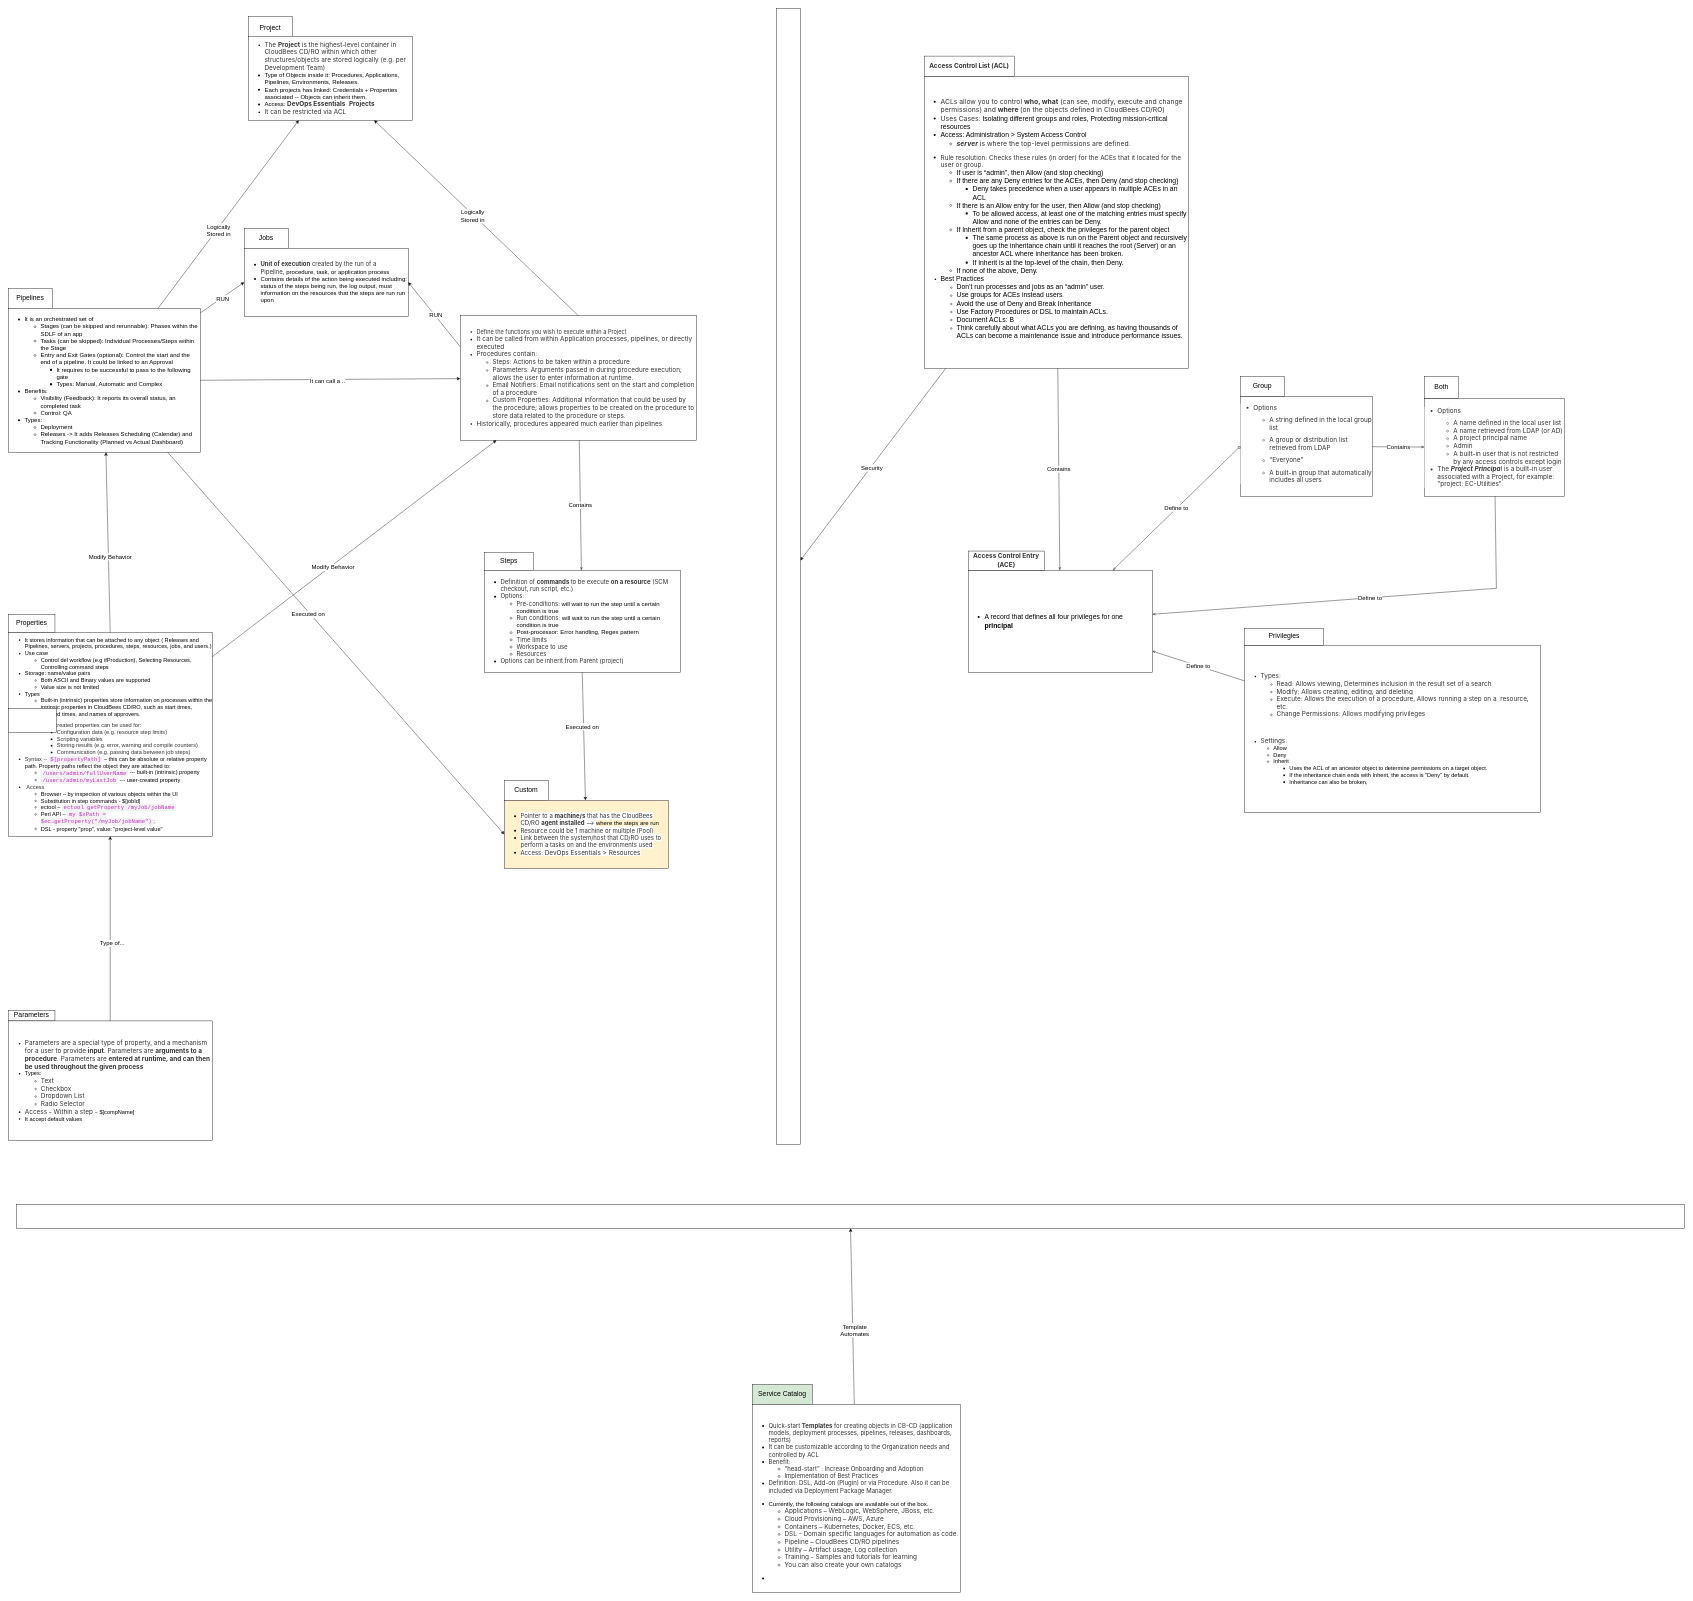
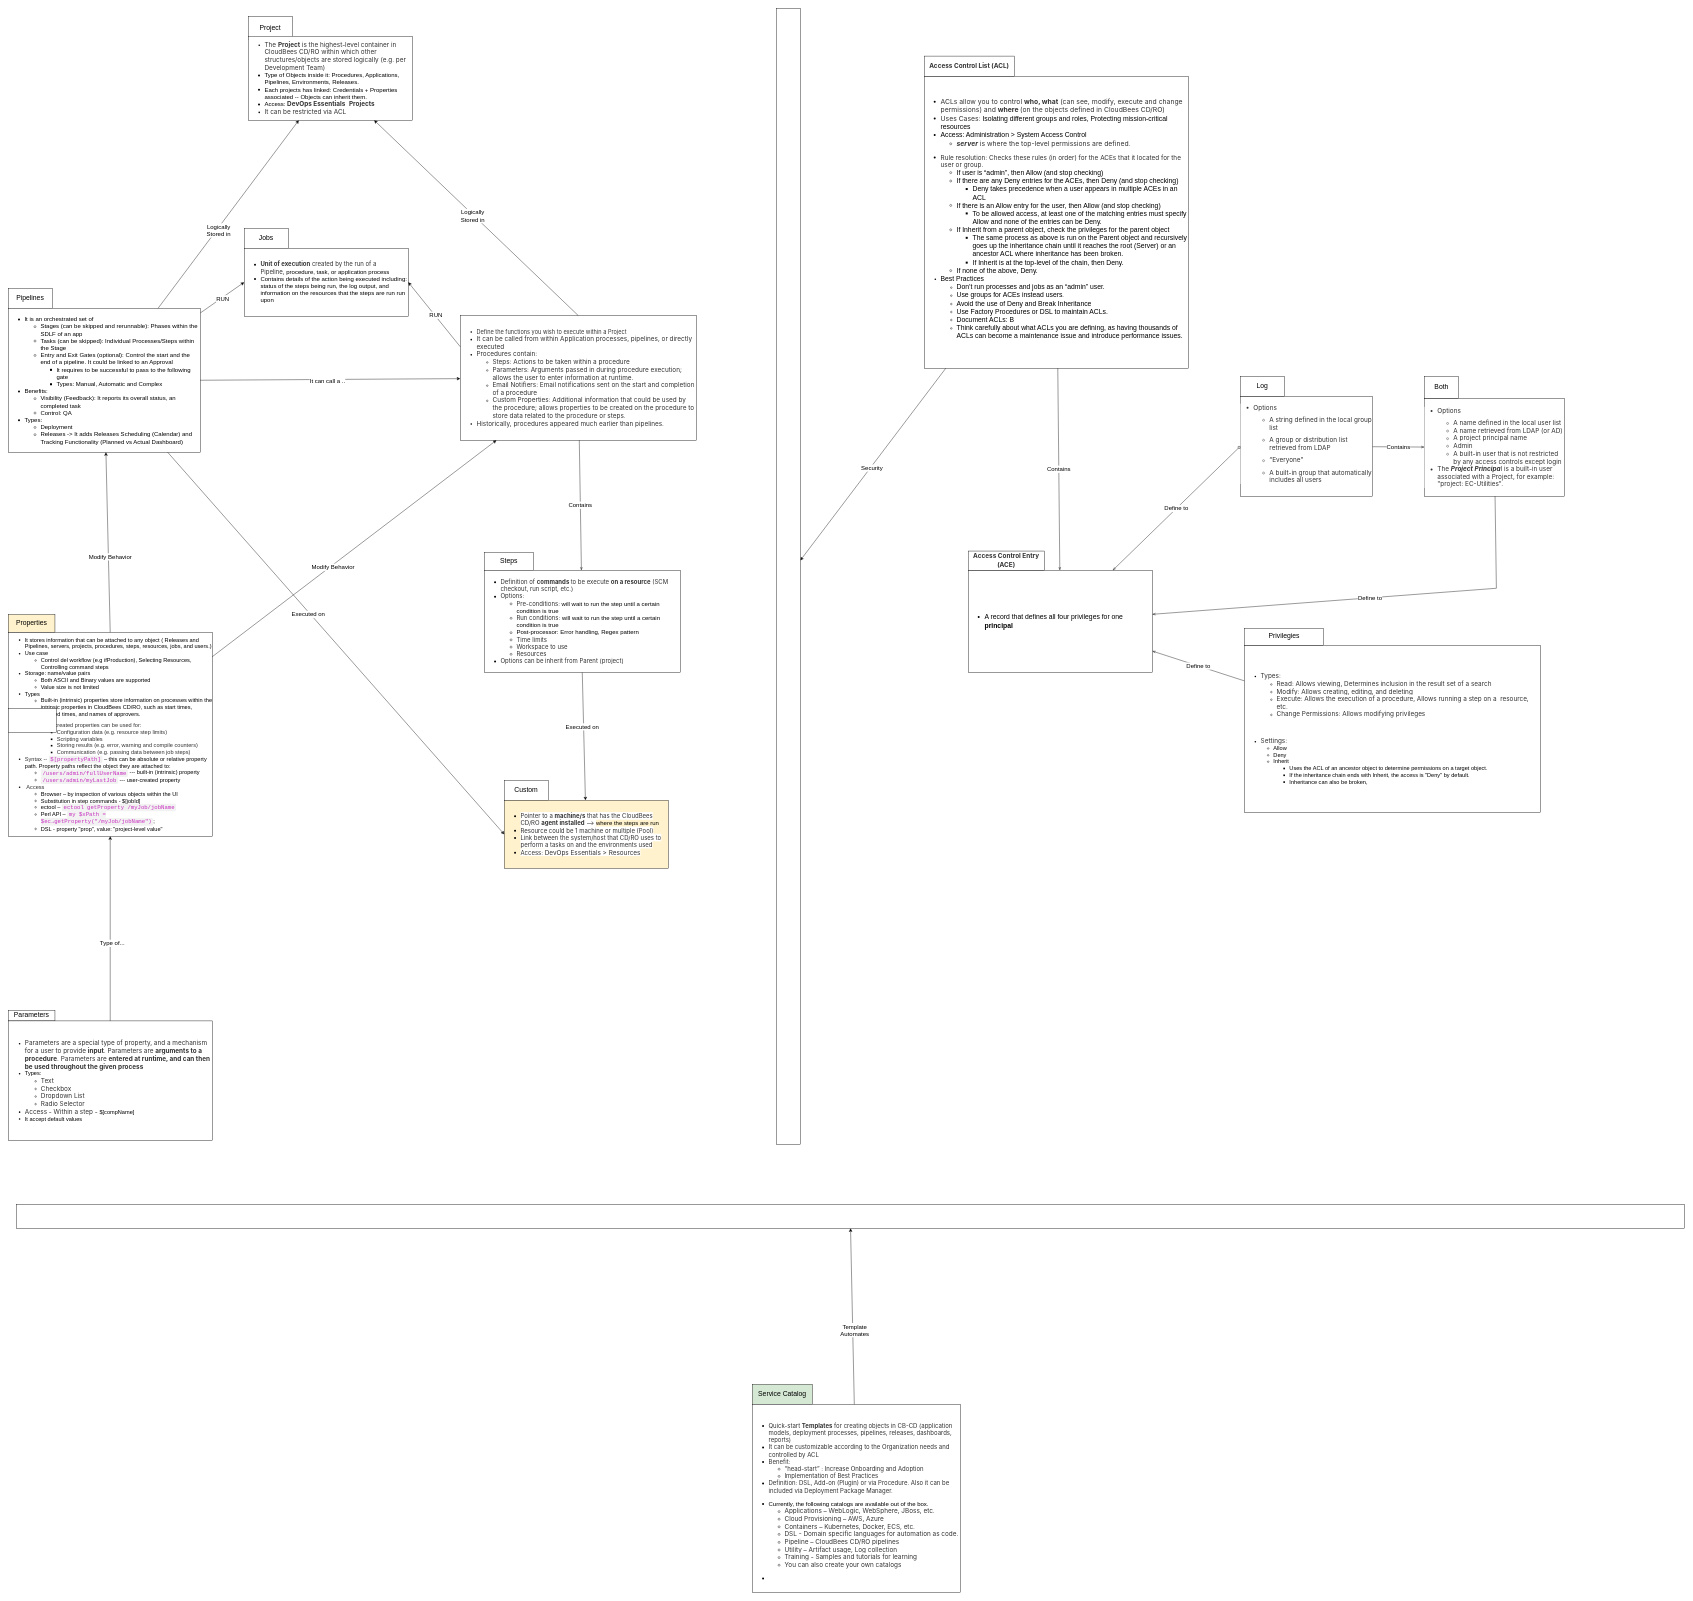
- <mxCell id="6" value="&lt;ul style=&quot;text-align: left; font-size: 15px;&quot;&gt;&lt;li style=&quot;&quot;&gt;&lt;font face=&quot;-apple-system, system-ui, Segoe UI, Ubuntu, sans-serif, Apple Color Emoji, Segoe UI Emoji, Segoe UI Symbol, Noto Color Emoji&quot; color=&quot;#333333&quot;&gt;&lt;span style=&quot;background-color: rgb(255, 255, 255);&quot;&gt;&lt;b&gt;Unit of execution&lt;/b&gt; created by the run of a Pipeline,&amp;nbsp;&lt;/span&gt;&lt;/font&gt;procedure, task, or application process&lt;/li&gt;&lt;li style=&quot;&quot;&gt;Contains details of the action being executed including: status of the steps being run, the log output, must information on the resources that the steps are run run upon&lt;/li&gt;&lt;/ul&gt;" style="rounded=0;whiteSpace=wrap;html=1;fontSize=14;" parent="4" vertex="1"><mxGeometry y="50" width="410" height="170" as="geometry" /></mxCell>
+ <mxCell id="6" value="&lt;ul style=&quot;text-align: left; font-size: 15px;&quot;&gt;&lt;li style=&quot;&quot;&gt;&lt;font face=&quot;-apple-system, system-ui, Segoe UI, Ubuntu, sans-serif, Apple Color Emoji, Segoe UI Emoji, Segoe UI Symbol, Noto Color Emoji&quot; color=&quot;#333333&quot;&gt;&lt;span style=&quot;background-color: rgb(255, 255, 255);&quot;&gt;&lt;b&gt;Unit of execution&lt;/b&gt; created by the run of a Pipeline,&amp;nbsp;&lt;/span&gt;&lt;/font&gt;procedure, task, or application process&lt;/li&gt;&lt;li style=&quot;&quot;&gt;Contains details of the action being executed including: status of the steps being run, the log output, and information on the resources that the steps are run run upon&lt;/li&gt;&lt;/ul&gt;" style="rounded=0;whiteSpace=wrap;html=1;fontSize=14;" parent="4" vertex="1"><mxGeometry y="50" width="410" height="170" as="geometry" /></mxCell>
- <mxCell id="67" value="&lt;font style=&quot;font-size: 17px;&quot;&gt;Group&lt;br&gt;&lt;/font&gt;" style="rounded=0;whiteSpace=wrap;html=1;" vertex="1" parent="65"><mxGeometry width="110" height="50" as="geometry" /></mxCell>
+ <mxCell id="67" value="&lt;font style=&quot;font-size: 17px;&quot;&gt;Log&lt;br&gt;&lt;/font&gt;" style="rounded=0;whiteSpace=wrap;html=1;" vertex="1" parent="65"><mxGeometry width="110" height="50" as="geometry" /></mxCell>
- <mxCell id="39" value="&lt;font style=&quot;font-size: 17px;&quot;&gt;Properties&lt;br&gt;&lt;/font&gt;" style="rounded=0;whiteSpace=wrap;html=1;" parent="38" vertex="1"><mxGeometry y="25.778" width="116.871" height="44.956" as="geometry" /></mxCell>
+ <mxCell id="39" value="&lt;font style=&quot;font-size: 17px;&quot;&gt;Properties&lt;br&gt;&lt;/font&gt;" style="rounded=0;whiteSpace=wrap;html=1;fillColor=#fff2cc;" parent="38" vertex="1"><mxGeometry y="25.778" width="116.871" height="44.956" as="geometry" /></mxCell>
